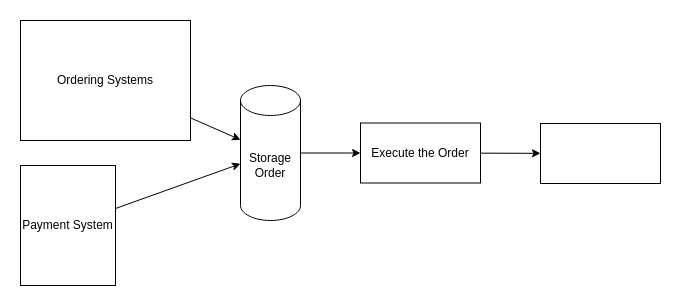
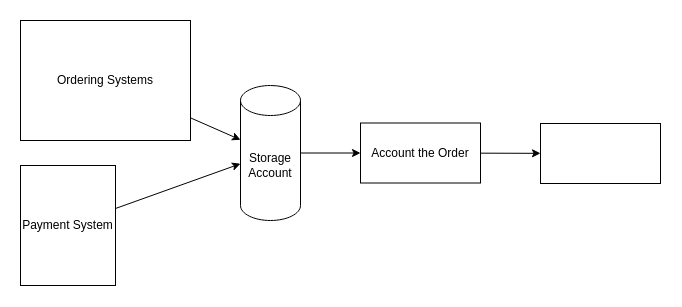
- <mxCell id="9" value="Execute the Order" style="rounded=0;whiteSpace=wrap;html=1;" parent="1" vertex="1"><mxGeometry x="360" y="122.5" width="120" height="60" as="geometry" /></mxCell>
+ <mxCell id="9" value="Account the Order" style="rounded=0;whiteSpace=wrap;html=1;" parent="1" vertex="1"><mxGeometry x="360" y="122.5" width="120" height="60" as="geometry" /></mxCell>
- <mxCell id="5" value="Storage Order" style="shape=cylinder3;whiteSpace=wrap;html=1;boundedLbl=1;backgroundOutline=1;size=15;" parent="1" vertex="1"><mxGeometry x="240" y="85" width="60" height="135" as="geometry" /></mxCell>
+ <mxCell id="5" value="Storage Account" style="shape=cylinder3;whiteSpace=wrap;html=1;boundedLbl=1;backgroundOutline=1;size=15;" parent="1" vertex="1"><mxGeometry x="240" y="85" width="60" height="135" as="geometry" /></mxCell>
